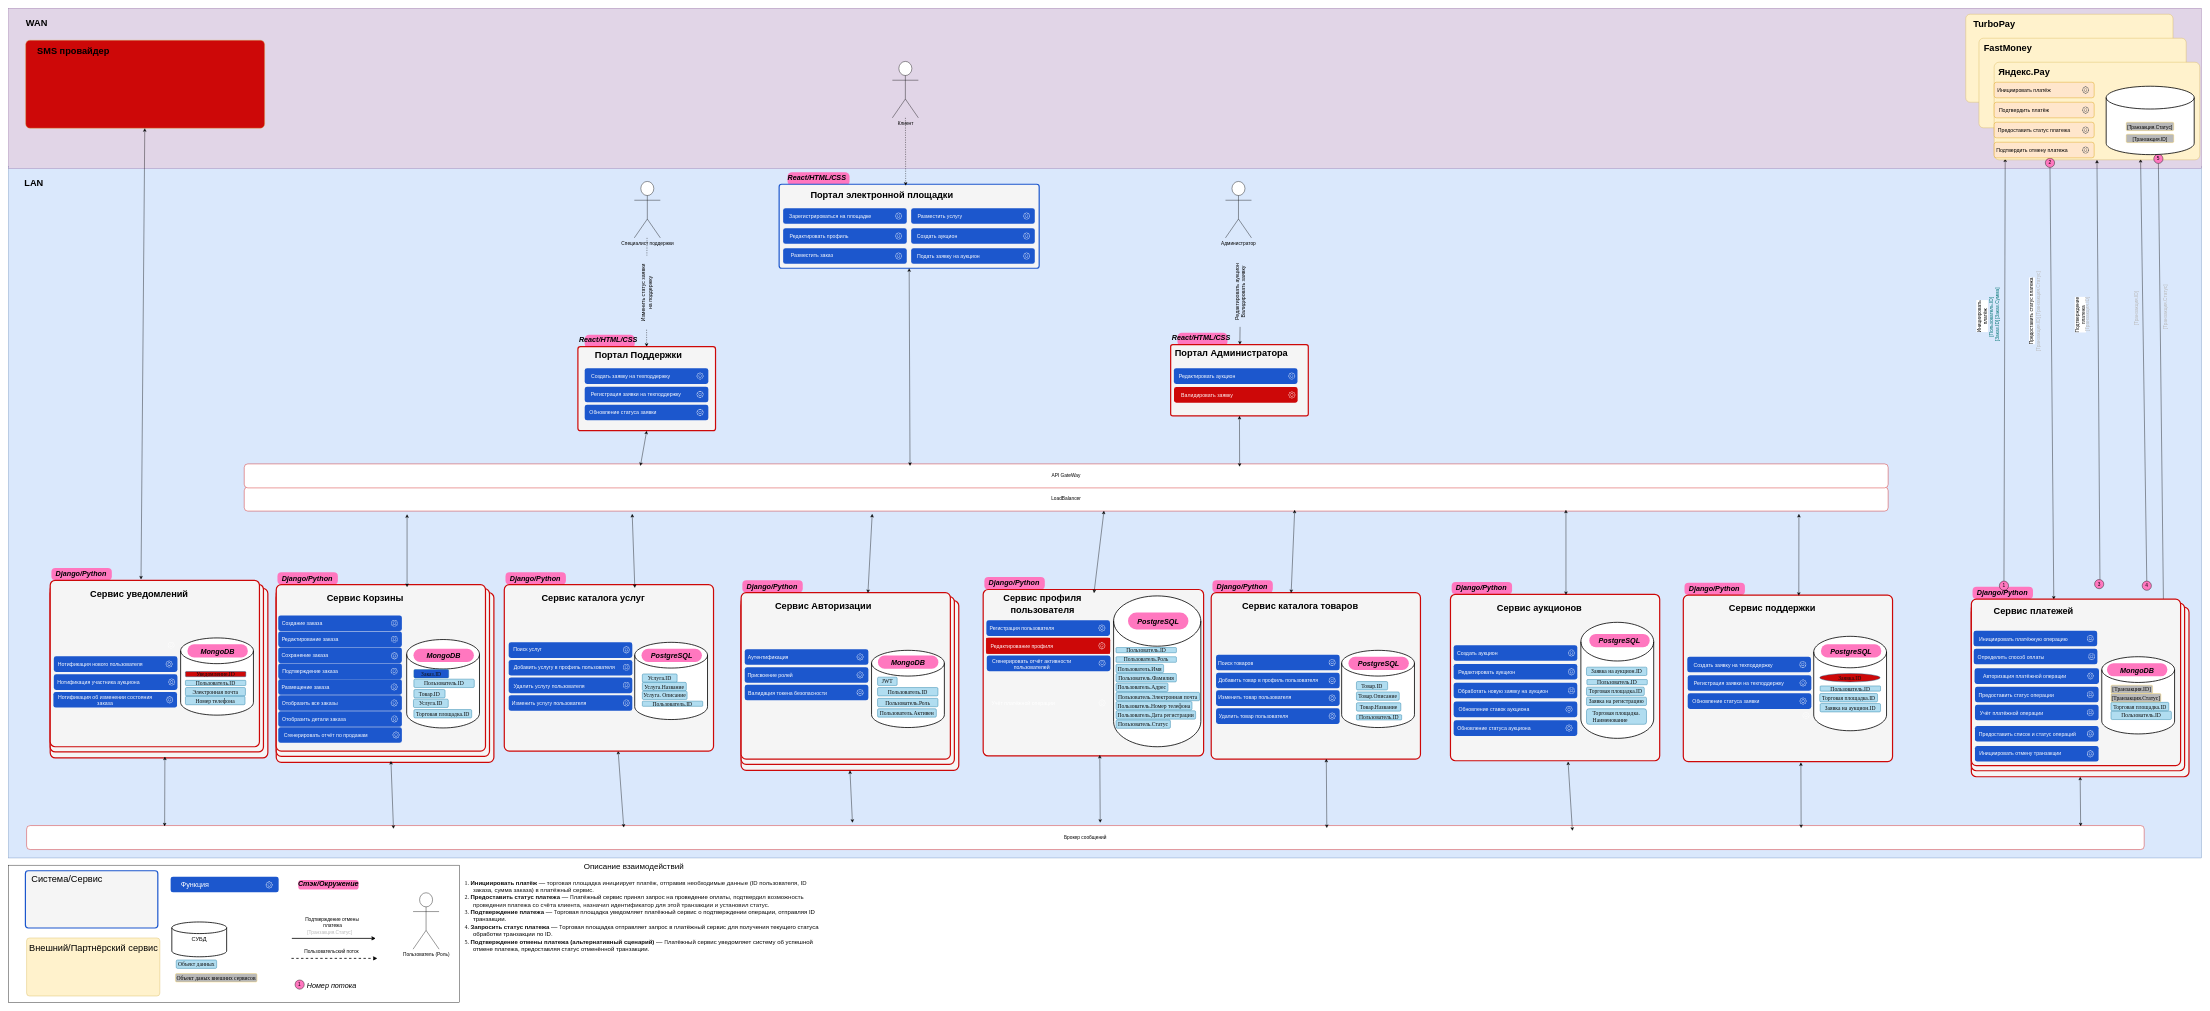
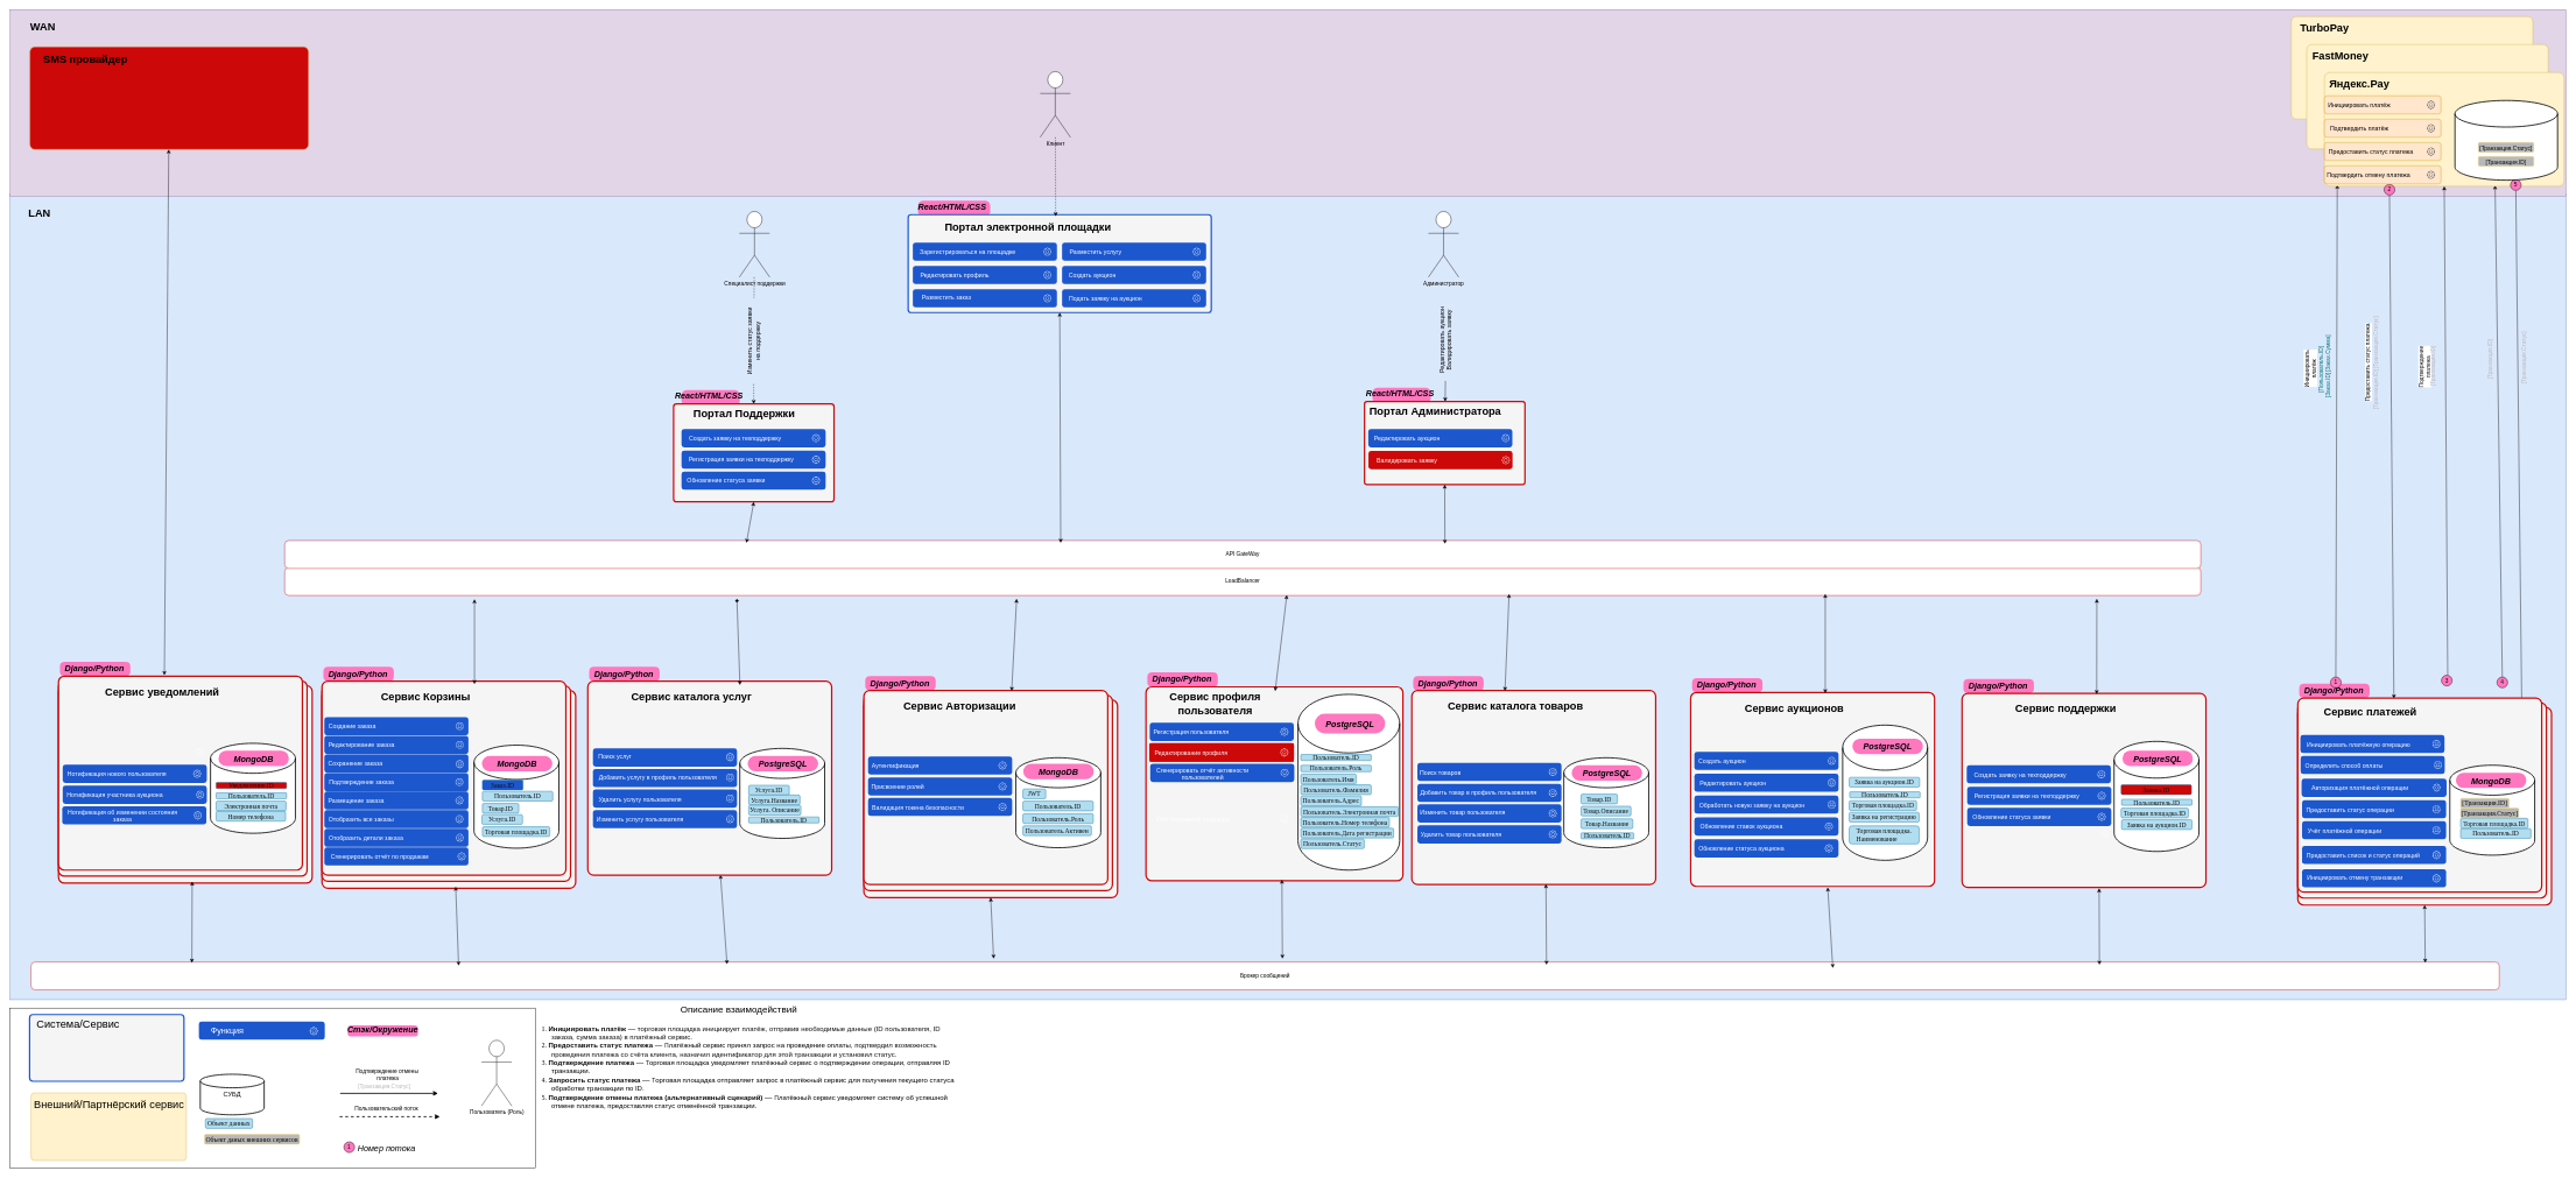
- <mxCell id="427" value="" style="endArrow=classic;startArrow=classic;html=1;rounded=0;entryX=0.236;entryY=1.117;entryDx=0;entryDy=0;entryPerimeter=0;exitX=0.75;exitY=0;exitDx=0;exitDy=0;" parent="1" source="401" target="298" edge="1"><mxGeometry width="50" height="50" relative="1" as="geometry"><mxPoint x="1573" y="1483" as="sourcePoint" /><mxPoint x="1578" y="1292" as="targetPoint" /></mxGeometry></mxCell>
+ <mxCell id="427" value="" style="endArrow=diamond;startArrow=classic;html=1;rounded=0;entryX=0.236;entryY=1.117;entryDx=0;entryDy=0;entryPerimeter=0;exitX=0.75;exitY=0;exitDx=0;exitDy=0;" parent="1" source="401" target="298" edge="1"><mxGeometry width="50" height="50" relative="1" as="geometry"><mxPoint x="1573" y="1483" as="sourcePoint" /><mxPoint x="1578" y="1292" as="targetPoint" /></mxGeometry></mxCell>
- <mxCell id="492" value="&lt;p style=&quot;margin: 0px 0px 0px 13px; text-indent: -13px; font-variant-numeric: normal; font-variant-east-asian: normal; font-variant-alternates: normal; font-kerning: auto; font-optical-sizing: auto; font-feature-settings: normal; font-variation-settings: normal; font-variant-position: normal; font-stretch: normal; font-size: 14px; line-height: normal; color: rgb(14, 14, 14); text-align: start;&quot; class=&quot;p1&quot;&gt;&lt;font face=&quot;Times New Roman&quot;&gt;Заявка.ID&lt;/font&gt;&lt;/p&gt;" style="ellipse;whiteSpace=wrap;html=1;fillColor=#CD0808;strokeColor=#10739e;" parent="1" vertex="1"><mxGeometry x="4548" y="1683" width="151" height="21" as="geometry" /></mxCell>
+ <mxCell id="492" value="&lt;p style=&quot;margin: 0px 0px 0px 13px; text-indent: -13px; font-variant-numeric: normal; font-variant-east-asian: normal; font-variant-alternates: normal; font-kerning: auto; font-optical-sizing: auto; font-feature-settings: normal; font-variation-settings: normal; font-variant-position: normal; font-stretch: normal; font-size: 14px; line-height: normal; color: rgb(14, 14, 14); text-align: start;&quot; class=&quot;p1&quot;&gt;&lt;font face=&quot;Times New Roman&quot;&gt;Заявка.ID&lt;/font&gt;&lt;/p&gt;" style="rounded=1;whiteSpace=wrap;html=1;fillColor=#CD0808;strokeColor=#10739e;" parent="1" vertex="1"><mxGeometry x="4548" y="1683" width="151" height="21" as="geometry" /></mxCell>
